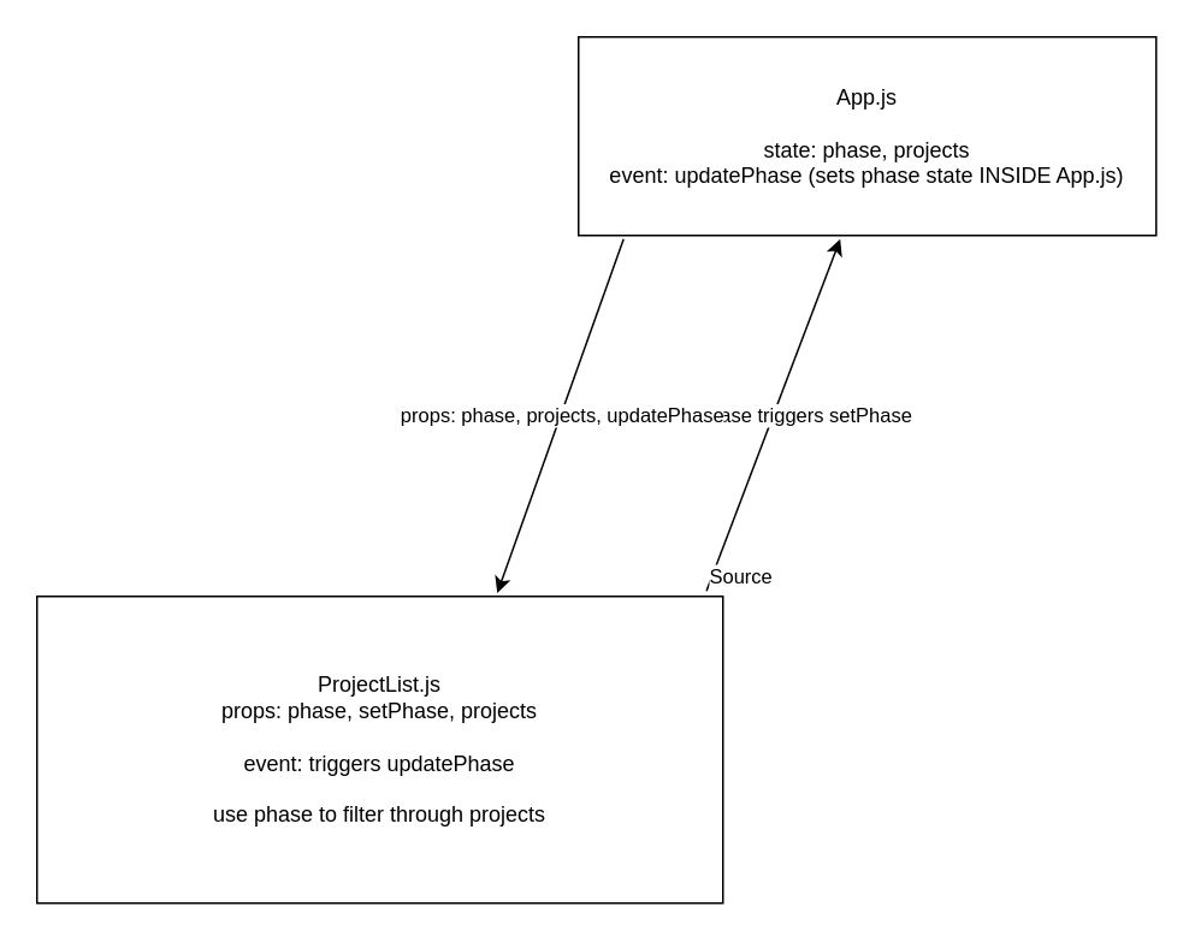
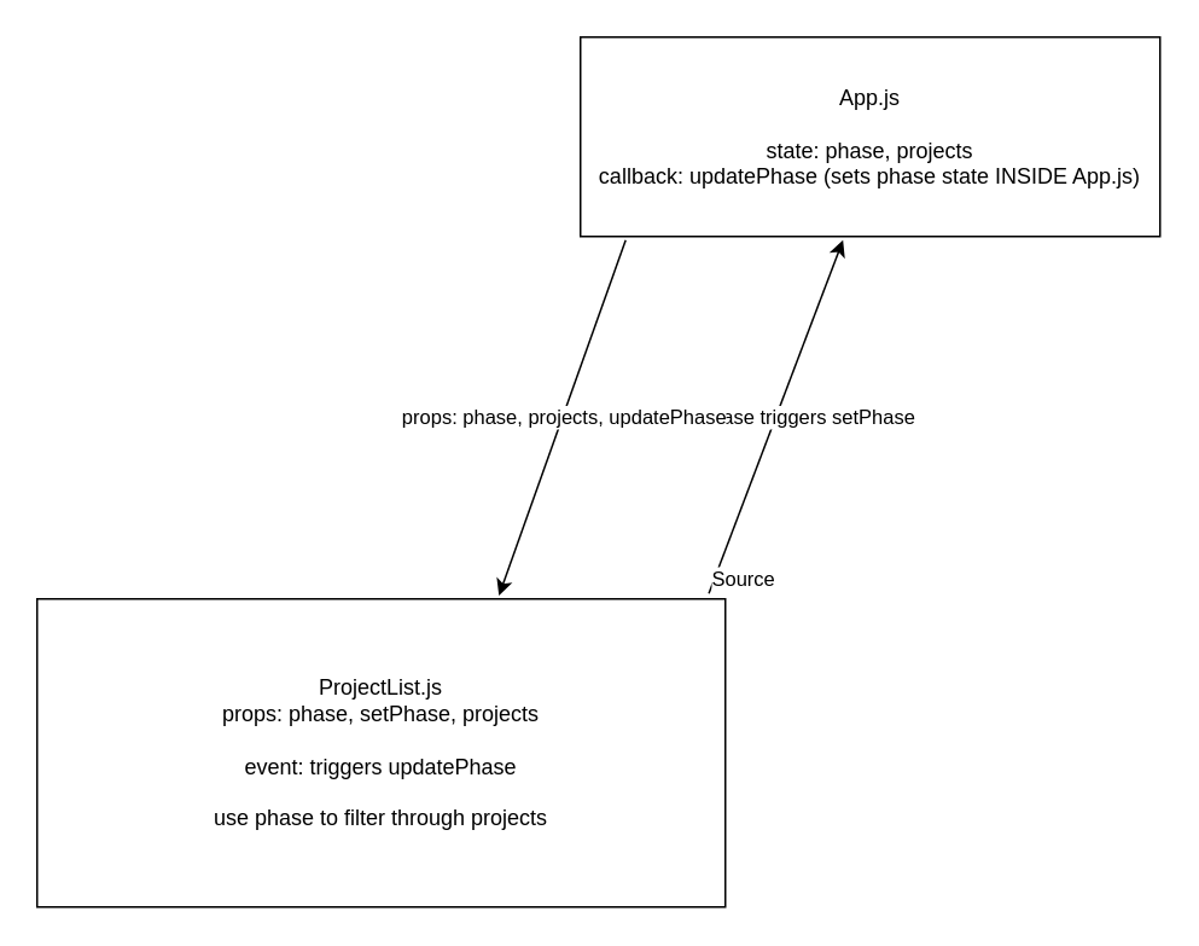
- <mxCell id="5" value="App.js&lt;br&gt;&lt;br&gt;state: phase, projects&lt;br&gt;event: updatePhase (sets phase state INSIDE App.js)" style="whiteSpace=wrap;html=1;" vertex="1" parent="1"><mxGeometry x="320" width="320" height="110" as="geometry" y="20" /></mxCell>
+ <mxCell id="5" value="App.js&lt;br&gt;&lt;br&gt;state: phase, projects&lt;br&gt;callback: updatePhase (sets phase state INSIDE App.js)" style="whiteSpace=wrap;html=1;" vertex="1" parent="1"><mxGeometry x="320" width="320" height="110" as="geometry" y="20" /></mxCell>
